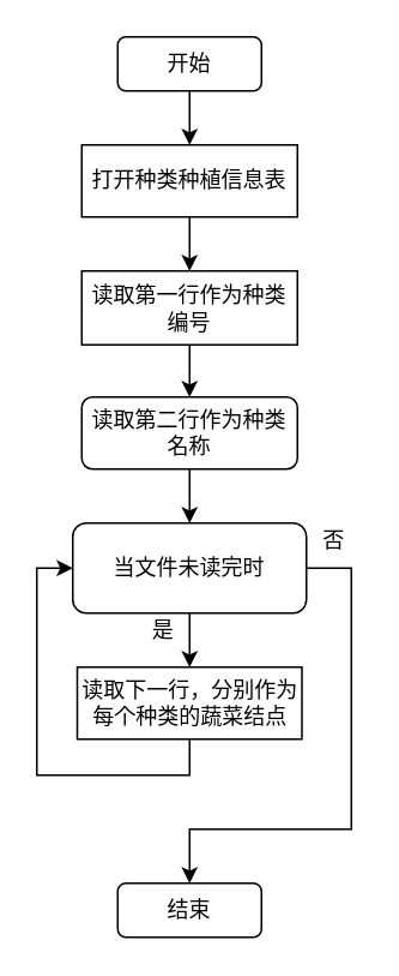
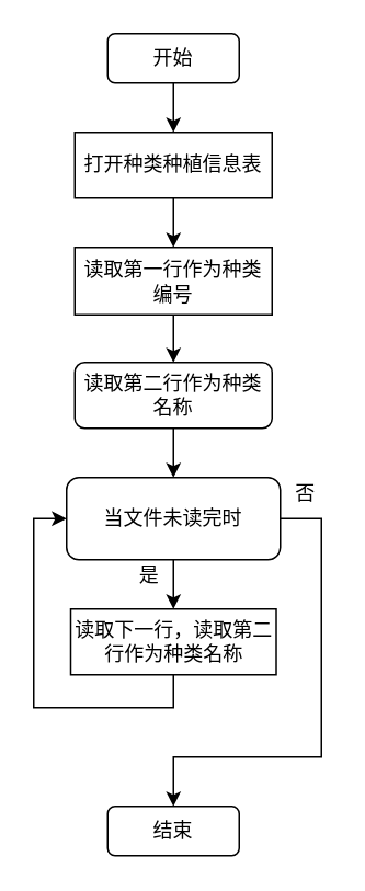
- <mxCell id="12" value="读取下一行，分别作为每个种类的蔬菜结点" style="rounded=0;whiteSpace=wrap;html=1;" vertex="1" parent="1"><mxGeometry x="42.5" y="370" width="125" height="40" as="geometry" /></mxCell>
+ <mxCell id="12" value="读取下一行，读取第二行作为种类名称" style="rounded=0;whiteSpace=wrap;html=1;" vertex="1" parent="1"><mxGeometry x="42.5" y="370" width="125" height="40" as="geometry" /></mxCell>
